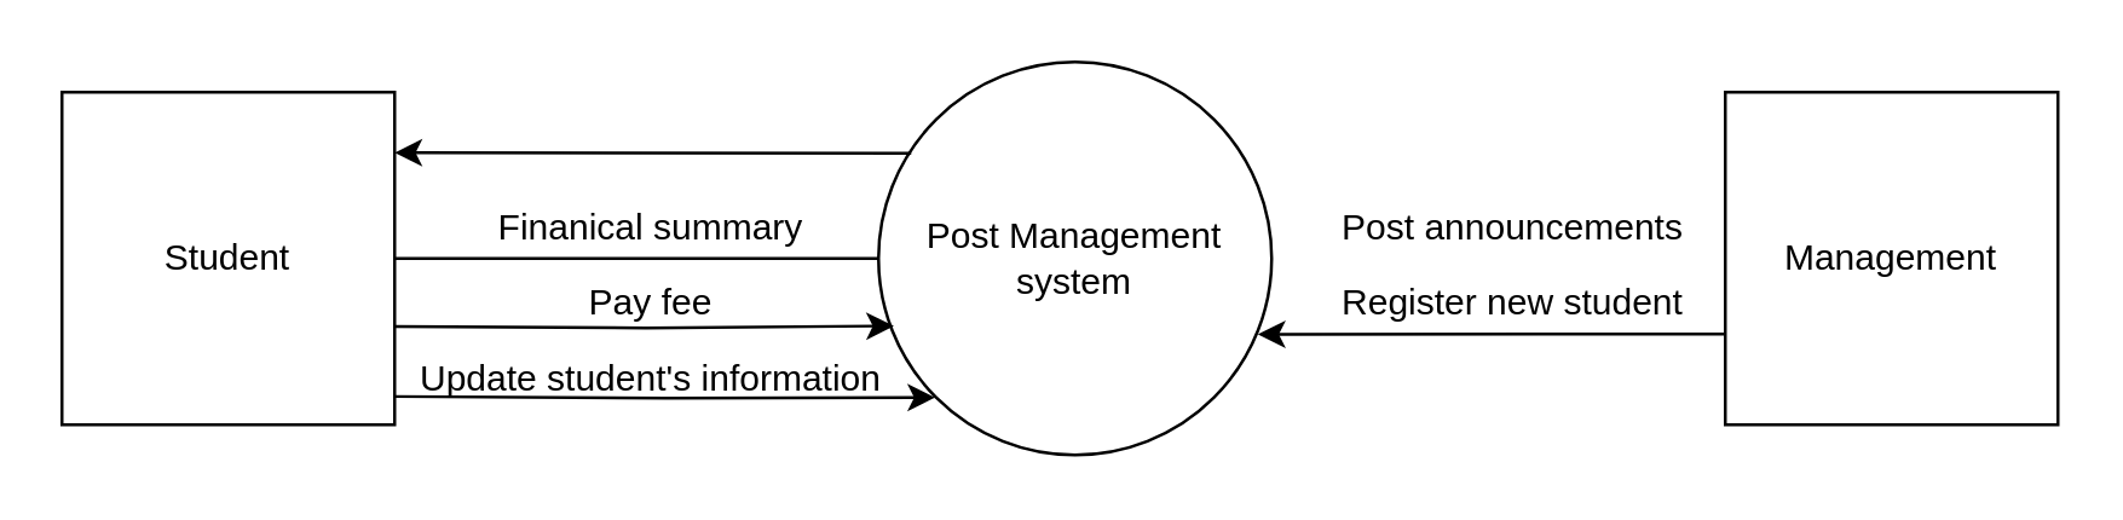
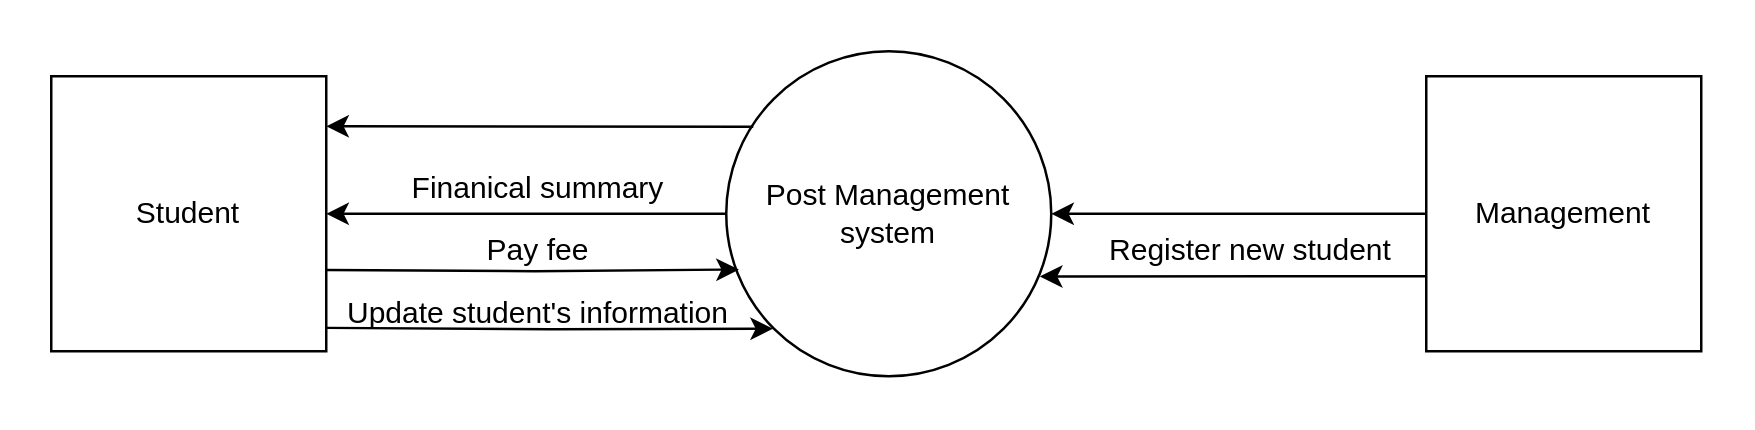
- <mxCell id="11" value="Post announcements" style="text;html=1;whiteSpace=wrap;strokeColor=none;fillColor=none;align=center;verticalAlign=middle;rounded=0;" vertex="1" parent="1"><mxGeometry x="430" y="65" width="140" height="20" as="geometry" /></mxCell>
- <mxCell id="5" value="" style="endArrow=none;html=1;rounded=0;entryX=1;entryY=0.5;entryDx=0;entryDy=0;exitX=0;exitY=0.5;exitDx=0;exitDy=0;" edge="1" parent="1" source="2" target="3"><mxGeometry width="50" height="50" relative="1" as="geometry"><mxPoint x="200" y="100" as="sourcePoint" /><mxPoint x="250" y="50" as="targetPoint" /></mxGeometry></mxCell>
+ <mxCell id="5" value="" style="endArrow=classic;html=1;rounded=0;entryX=1;entryY=0.5;entryDx=0;entryDy=0;exitX=0;exitY=0.5;exitDx=0;exitDy=0;" edge="1" parent="1" source="2" target="3"><mxGeometry width="50" height="50" relative="1" as="geometry"><mxPoint x="200" y="100" as="sourcePoint" /><mxPoint x="250" y="50" as="targetPoint" /></mxGeometry></mxCell>
+ <mxCell id="9" value="" style="endArrow=classic;html=1;rounded=0;exitX=0;exitY=0.5;exitDx=0;exitDy=0;" edge="1" parent="1" source="4" target="2"><mxGeometry width="50" height="50" relative="1" as="geometry"><mxPoint x="460" y="100" as="sourcePoint" /><mxPoint x="510" y="50" as="targetPoint" /></mxGeometry></mxCell>
